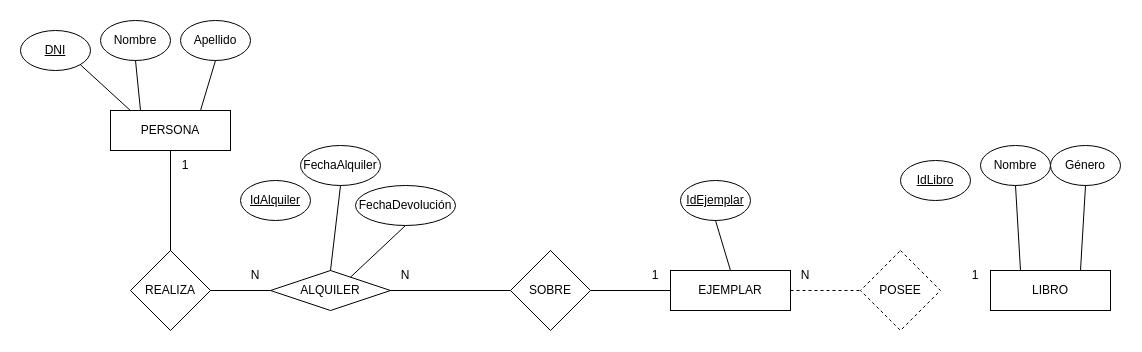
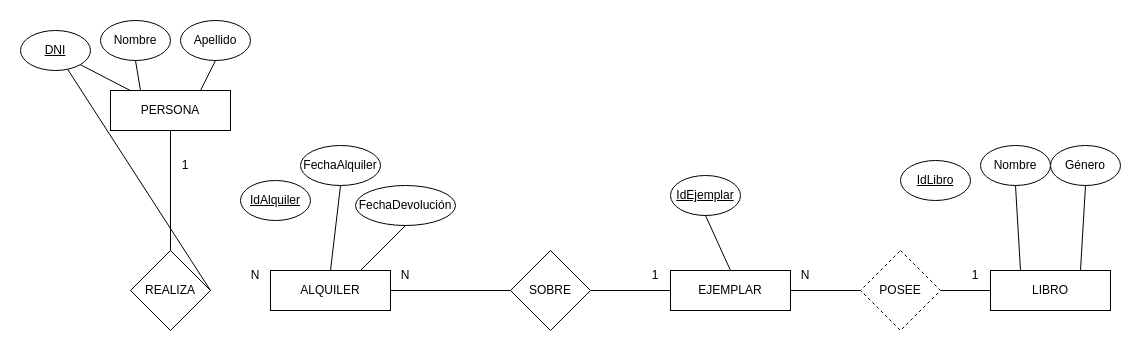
- <mxCell id="7" value="PERSONA" style="rounded=0;whiteSpace=wrap;html=1;" parent="1" vertex="1"><mxGeometry x="110" y="110" width="120" height="40" as="geometry" /></mxCell>
+ <mxCell id="7" value="PERSONA" style="rounded=0;whiteSpace=wrap;html=1;" parent="1" vertex="1"><mxGeometry x="110" y="90" width="120" height="40" as="geometry" /></mxCell>
- <mxCell id="18" value="&lt;u&gt;IdEjemplar&lt;/u&gt;" style="ellipse;whiteSpace=wrap;html=1;" parent="1" vertex="1"><mxGeometry x="680" y="180" width="70" height="40" as="geometry" /></mxCell>
+ <mxCell id="18" value="&lt;u&gt;IdEjemplar&lt;/u&gt;" style="ellipse;whiteSpace=wrap;html=1;" parent="1" vertex="1"><mxGeometry x="670" y="175" width="70" height="40" as="geometry" /></mxCell>
- <mxCell id="26" value="" style="endArrow=none;html=1;rounded=0;exitX=1;exitY=0.5;exitDx=0;exitDy=0;entryX=0;entryY=0.5;entryDx=0;entryDy=0;" edge="1" parent="1" source="25" target="24"><mxGeometry width="50" height="50" relative="1" as="geometry"><mxPoint x="290" y="360" as="sourcePoint" /><mxPoint x="340" y="310" as="targetPoint" /></mxGeometry></mxCell>
+ <mxCell id="26" value="" style="endArrow=none;html=1;rounded=0;exitX=1;exitY=0.5;exitDx=0;exitDy=0;" edge="1" parent="1" source="25" target="14"><mxGeometry width="50" height="50" relative="1" as="geometry"><mxPoint x="290" y="360" as="sourcePoint" /><mxPoint x="340" y="310" as="targetPoint" /></mxGeometry></mxCell>
- <mxCell id="24" value="ALQUILER" style="rhombus;whiteSpace=wrap;html=1;" vertex="1" parent="1"><mxGeometry y="270" width="120" height="40" as="geometry" x="270" /></mxCell>
+ <mxCell id="24" value="ALQUILER" style="rounded=0;whiteSpace=wrap;html=1;" vertex="1" parent="1"><mxGeometry y="270" width="120" height="40" as="geometry" x="270" /></mxCell>
- <mxCell id="6" value="" style="endArrow=none;html=1;rounded=0;exitX=1;exitY=0.5;exitDx=0;exitDy=0;entryX=0;entryY=0.5;entryDx=0;entryDy=0;dashed=1;" parent="1" source="3" target="4" edge="1"><mxGeometry width="50" height="50" relative="1" as="geometry"><mxPoint x="870" y="380" as="sourcePoint" /><mxPoint x="920" y="330" as="targetPoint" /></mxGeometry></mxCell>
+ <mxCell id="6" value="" style="endArrow=none;html=1;rounded=0;exitX=1;exitY=0.5;exitDx=0;exitDy=0;entryX=0;entryY=0.5;entryDx=0;entryDy=0;" parent="1" source="3" target="4" edge="1"><mxGeometry width="50" height="50" relative="1" as="geometry"><mxPoint x="870" y="380" as="sourcePoint" /><mxPoint x="920" y="330" as="targetPoint" /></mxGeometry></mxCell>
+ <mxCell id="5" value="" style="endArrow=none;html=1;rounded=0;entryX=0;entryY=0.5;entryDx=0;entryDy=0;exitX=1;exitY=0.5;exitDx=0;exitDy=0;" parent="1" source="4" target="2" edge="1"><mxGeometry width="50" height="50" relative="1" as="geometry"><mxPoint x="870" y="380" as="sourcePoint" /><mxPoint x="920" y="330" as="targetPoint" /></mxGeometry></mxCell>
